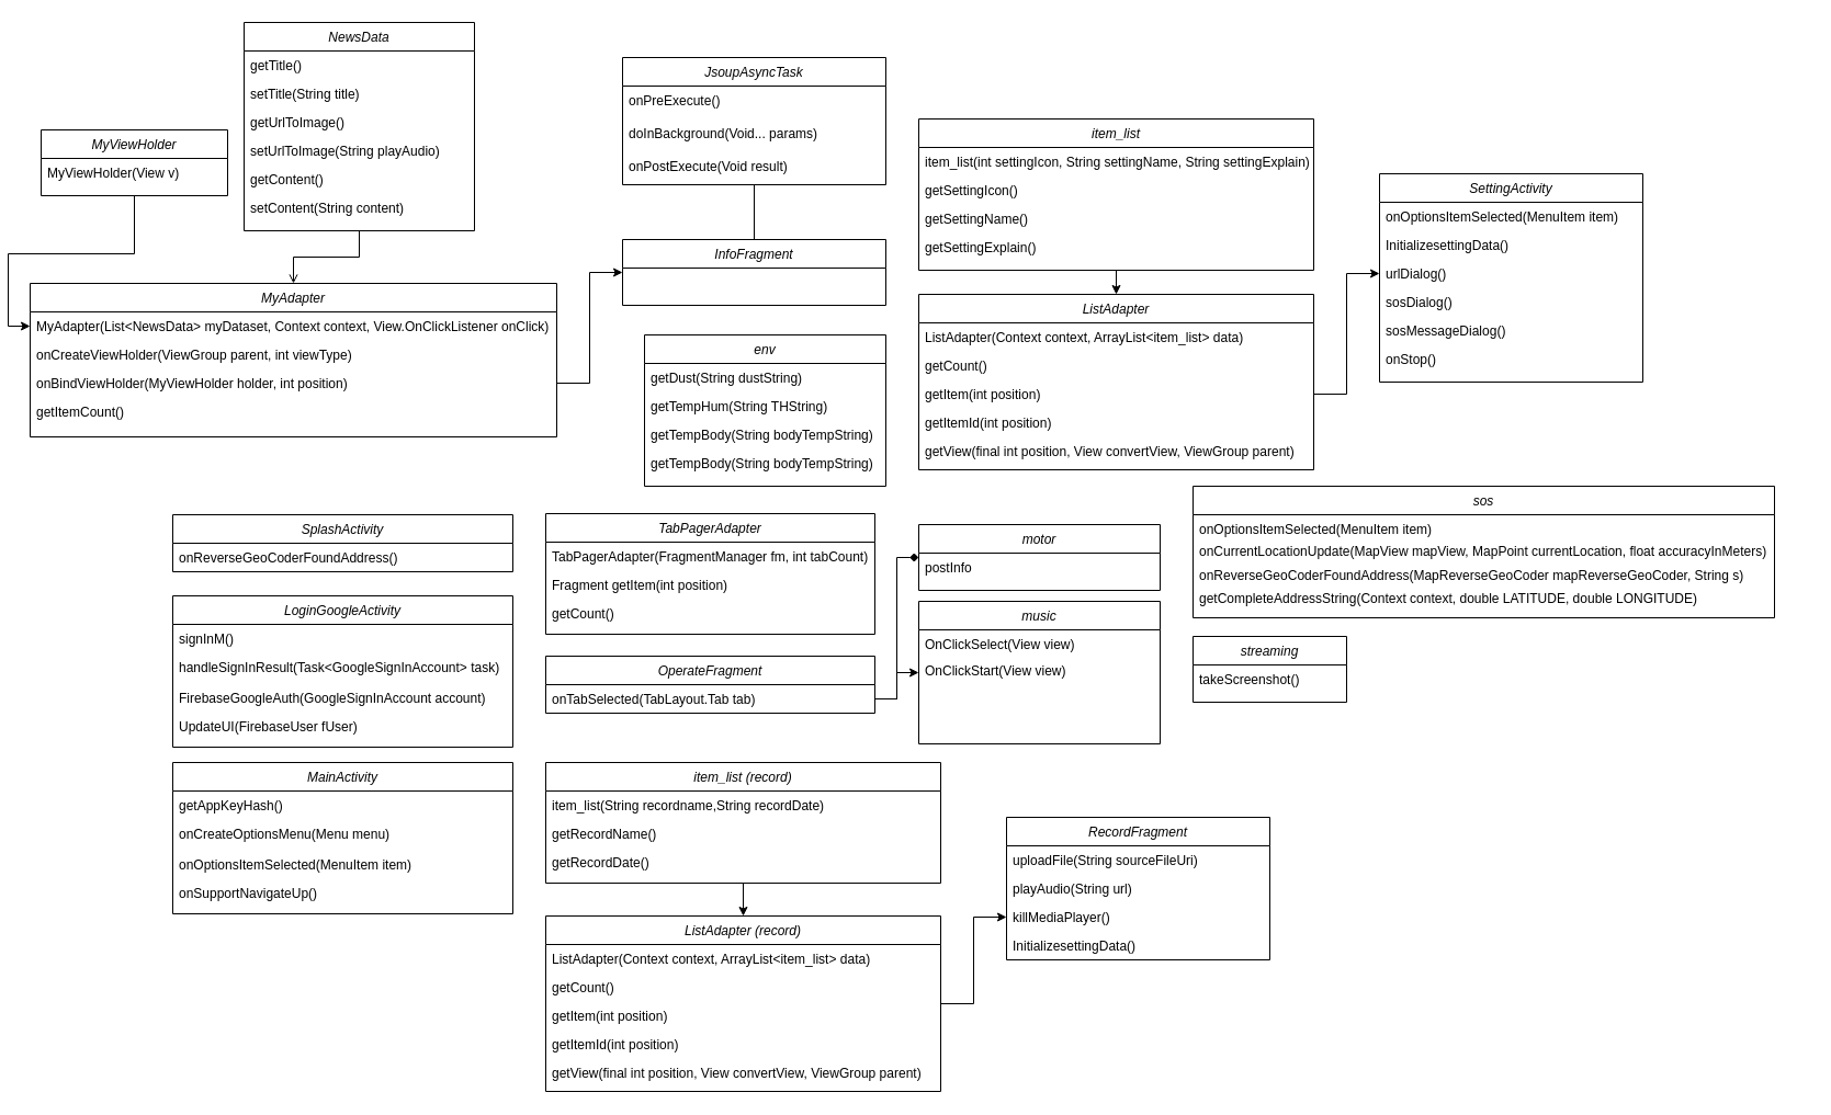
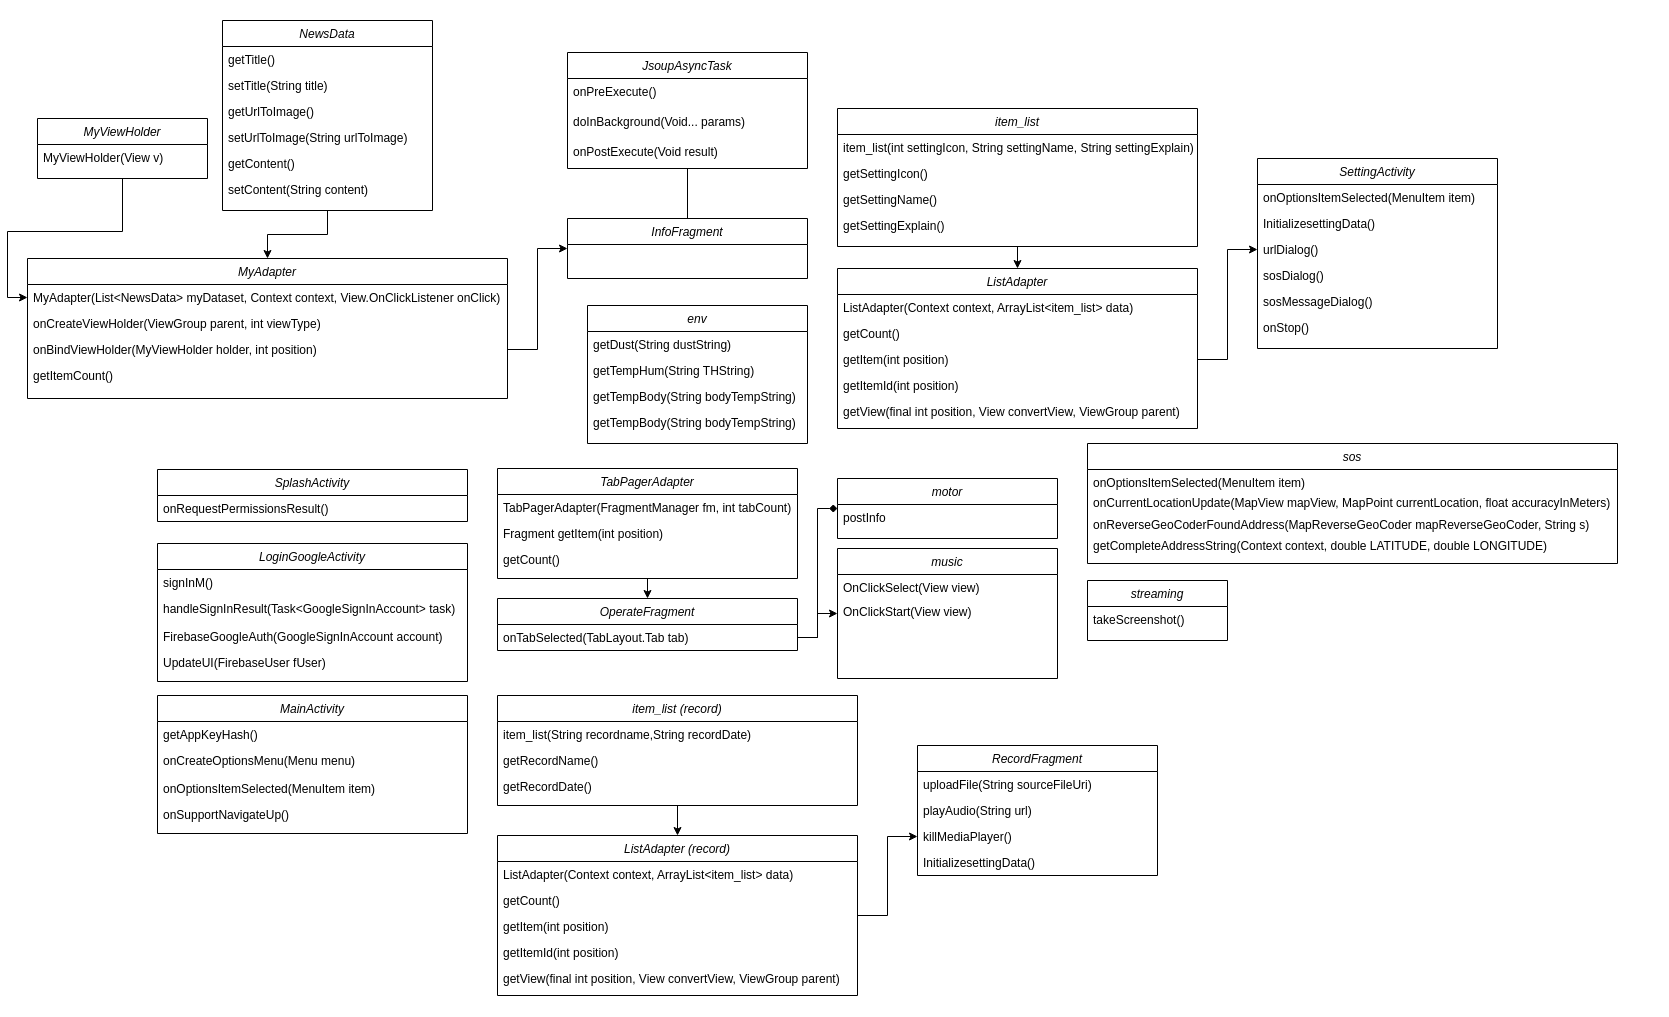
- <mxCell id="63" value="setUrlToImage(String playAudio)" style="text;align=left;verticalAlign=top;spacingLeft=4;spacingRight=4;overflow=hidden;rotatable=0;points=[[0,0.5],[1,0.5]];portConstraint=eastwest;" parent="59" vertex="1"><mxGeometry y="104" width="210" height="26" as="geometry" /></mxCell>
+ <mxCell id="63" value="setUrlToImage(String urlToImage)" style="text;align=left;verticalAlign=top;spacingLeft=4;spacingRight=4;overflow=hidden;rotatable=0;points=[[0,0.5],[1,0.5]];portConstraint=eastwest;" parent="59" vertex="1"><mxGeometry y="104" width="210" height="26" as="geometry" /></mxCell>
- <mxCell id="43" style="edgeStyle=orthogonalEdgeStyle;rounded=0;orthogonalLoop=1;jettySize=auto;html=1;endArrow=open;" parent="1" source="59" target="45" edge="1"><mxGeometry relative="1" as="geometry" /></mxCell>
+ <mxCell id="43" style="edgeStyle=orthogonalEdgeStyle;rounded=0;orthogonalLoop=1;jettySize=auto;html=1;" parent="1" source="59" target="45" edge="1"><mxGeometry relative="1" as="geometry" /></mxCell>
- <mxCell id="76" value="onReverseGeoCoderFoundAddress()" style="text;align=left;verticalAlign=top;spacingLeft=4;spacingRight=4;overflow=hidden;rotatable=0;points=[[0,0.5],[1,0.5]];portConstraint=eastwest;" parent="75" vertex="1"><mxGeometry y="26" width="310" height="26" as="geometry" /></mxCell>
+ <mxCell id="76" value="onRequestPermissionsResult()" style="text;align=left;verticalAlign=top;spacingLeft=4;spacingRight=4;overflow=hidden;rotatable=0;points=[[0,0.5],[1,0.5]];portConstraint=eastwest;" parent="75" vertex="1"><mxGeometry y="26" width="310" height="26" as="geometry" /></mxCell>
+ <mxCell id="3" style="edgeStyle=none;rounded=0;orthogonalLoop=1;jettySize=auto;html=1;exitX=0.5;exitY=1;exitDx=0;exitDy=0;entryX=0.5;entryY=0;entryDx=0;entryDy=0;" parent="1" source="4" target="8" edge="1"><mxGeometry relative="1" as="geometry" /></mxCell>
